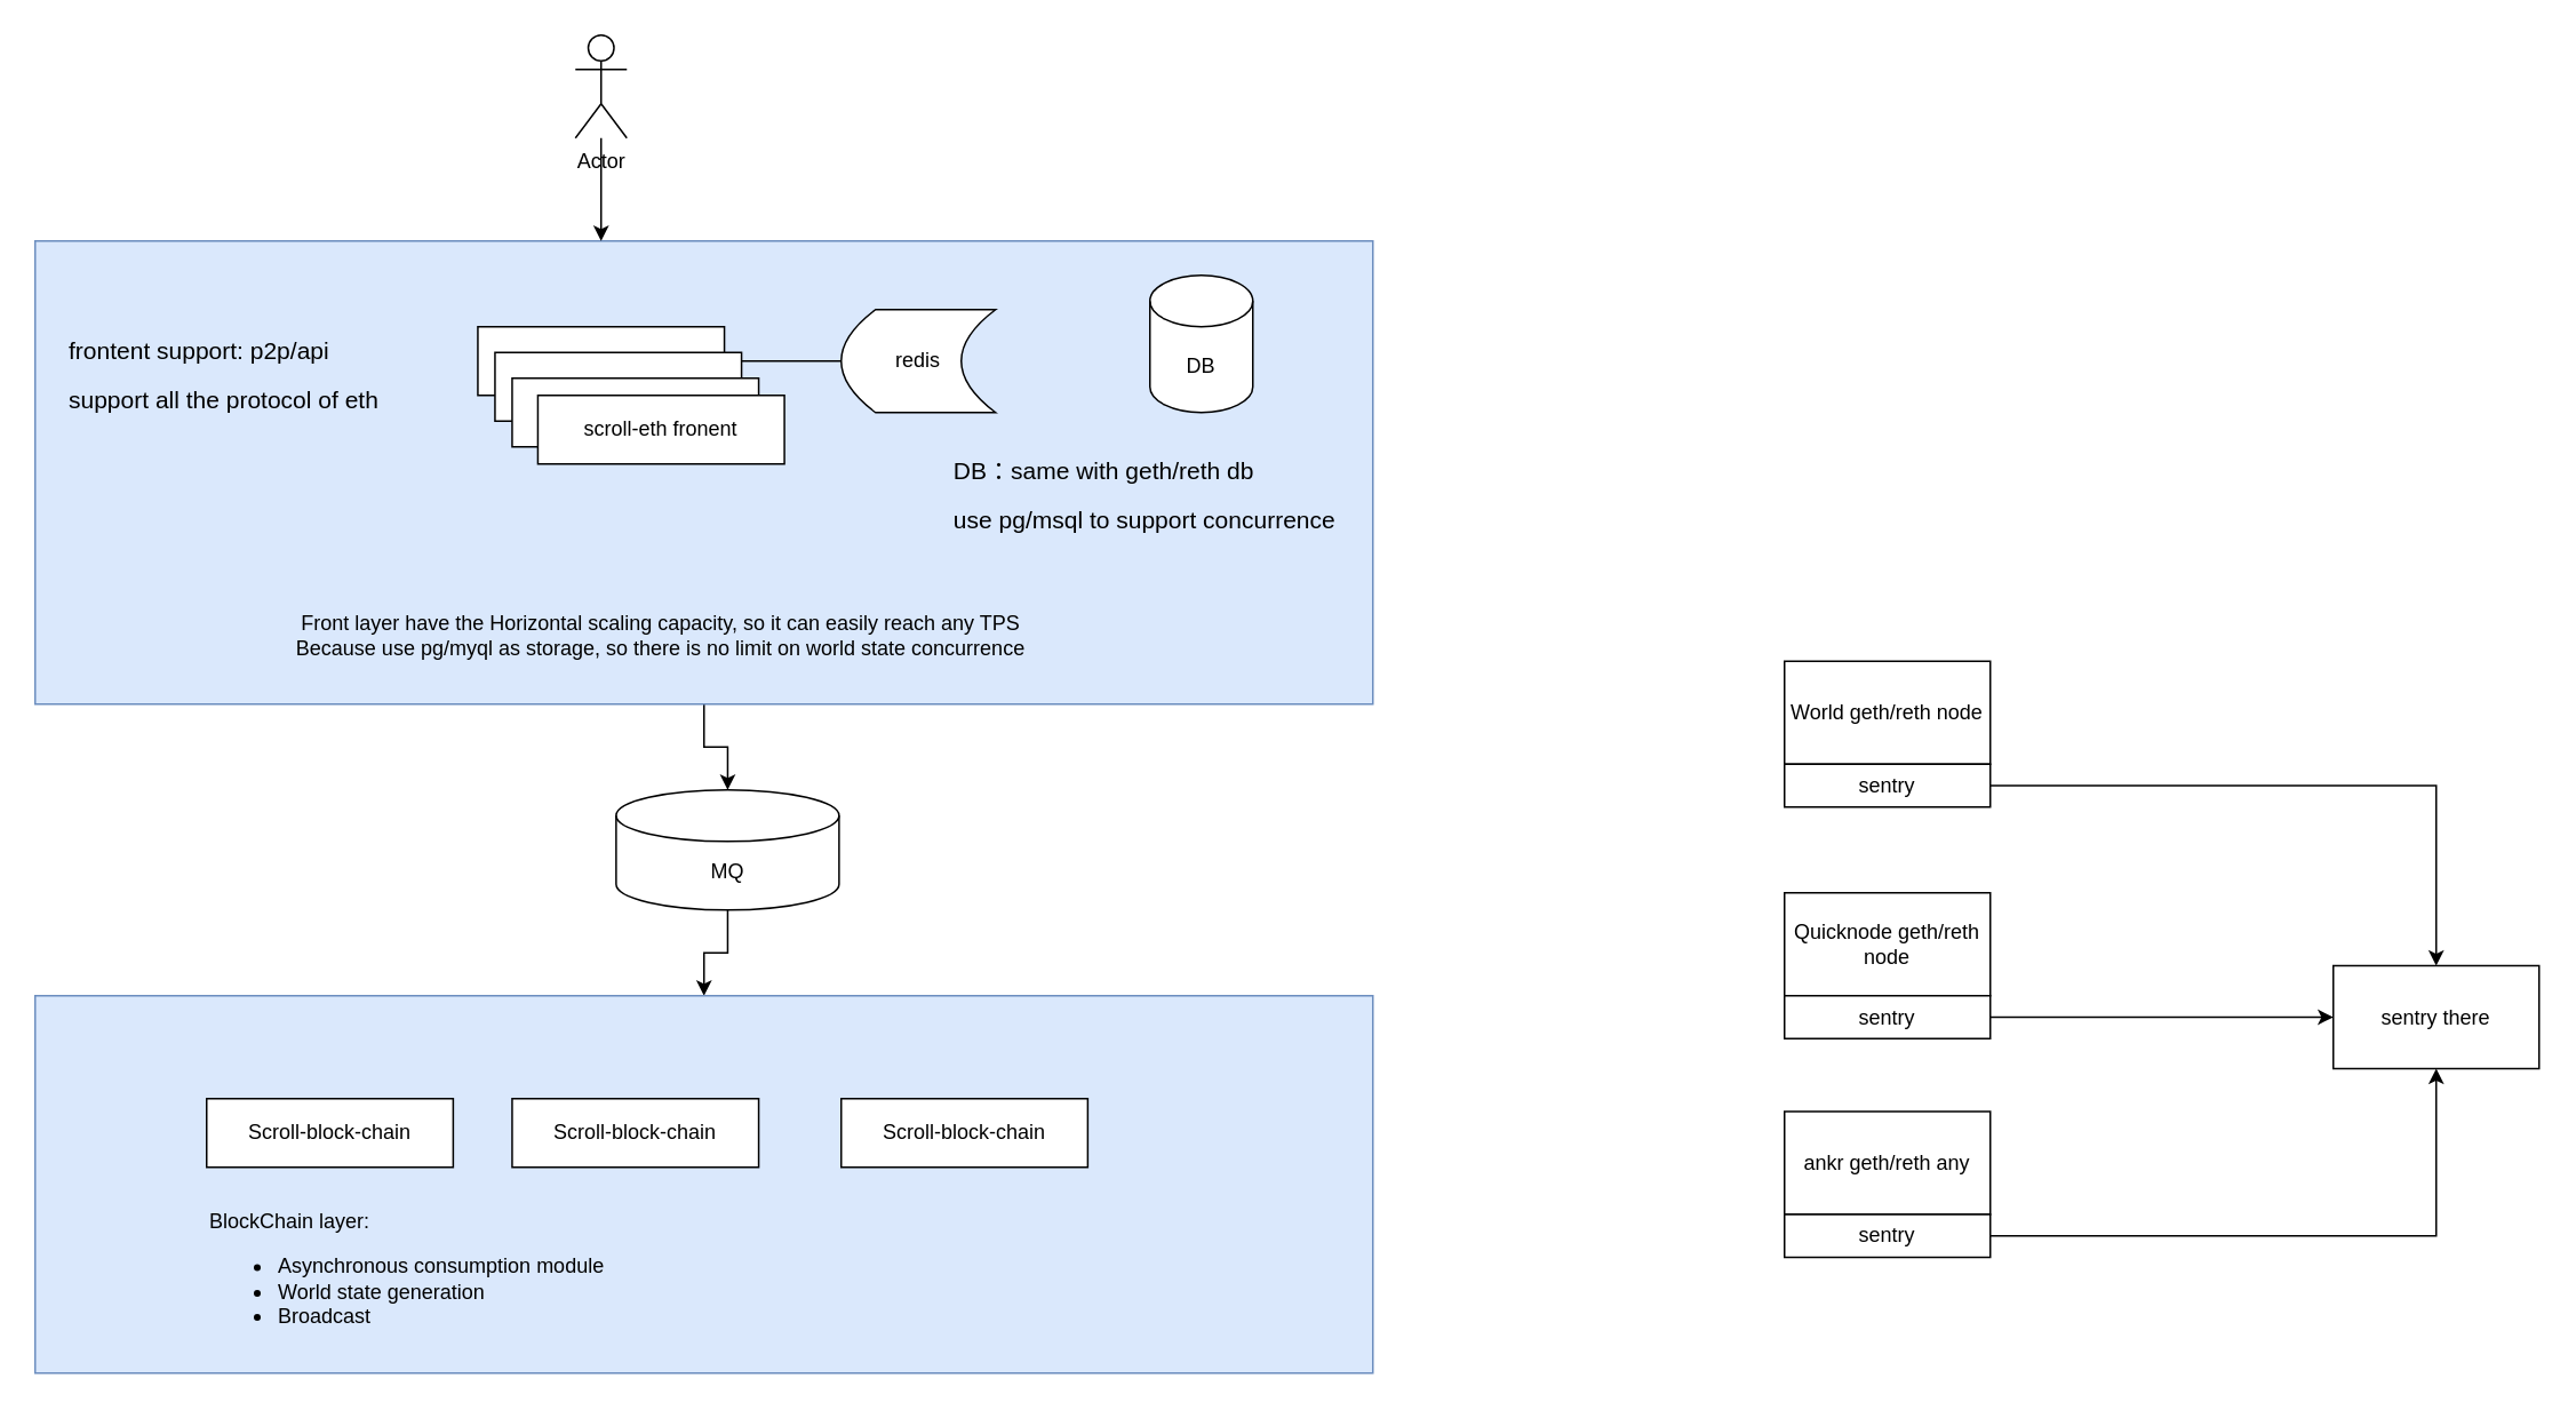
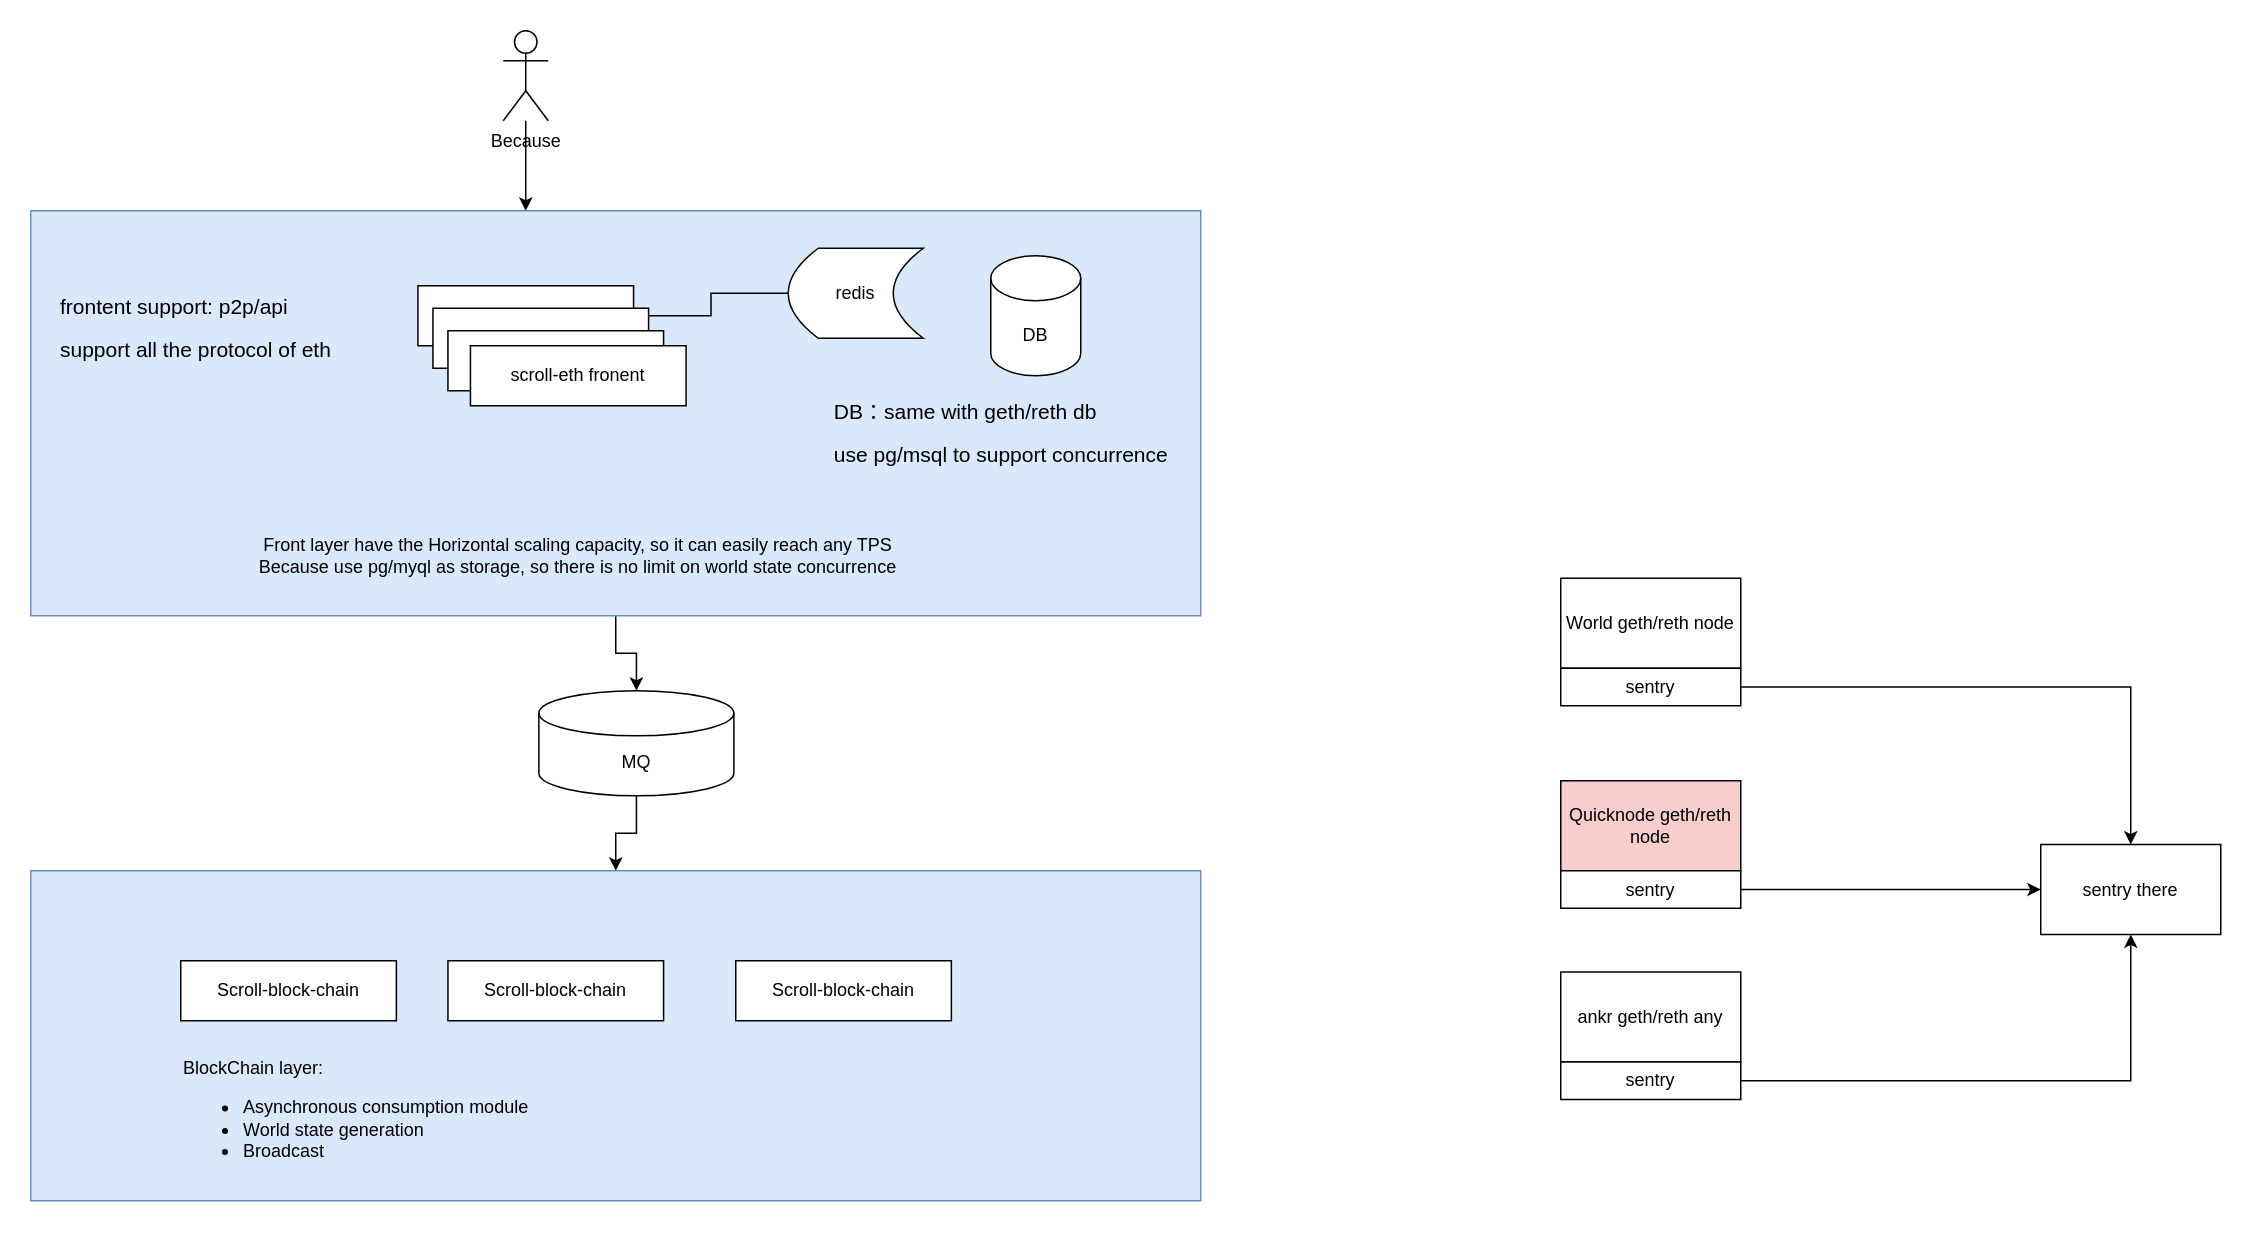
- <mxCell id="6" value="Actor" style="shape=umlActor;verticalLabelPosition=bottom;verticalAlign=top;html=1;outlineConnect=0;" parent="1" vertex="1"><mxGeometry x="335.01" y="20" width="30" height="60" as="geometry" /></mxCell>
+ <mxCell id="6" value="Because" style="shape=umlActor;verticalLabelPosition=bottom;verticalAlign=top;html=1;outlineConnect=0;" parent="1" vertex="1"><mxGeometry x="335.01" y="20" width="30" height="60" as="geometry" /></mxCell>
- <mxCell id="7" value="DB" style="shape=cylinder3;whiteSpace=wrap;html=1;boundedLbl=1;backgroundOutline=1;size=15;" parent="1" vertex="1"><mxGeometry x="670" y="160" width="60" height="80" as="geometry" /></mxCell>
+ <mxCell id="7" value="DB" style="shape=cylinder3;whiteSpace=wrap;html=1;boundedLbl=1;backgroundOutline=1;size=15;" parent="1" vertex="1"><mxGeometry x="660" y="170" width="60" height="80" as="geometry" /></mxCell>
- <mxCell id="11" value="redis" style="shape=dataStorage;whiteSpace=wrap;html=1;fixedSize=1;" parent="1" vertex="1"><mxGeometry x="490" y="180" width="90" height="60" as="geometry" /></mxCell>
+ <mxCell id="11" value="redis" style="shape=dataStorage;whiteSpace=wrap;html=1;fixedSize=1;" parent="1" vertex="1"><mxGeometry x="525" y="165" width="90" height="60" as="geometry" /></mxCell>
- <mxCell id="27" value="Quicknode geth/reth node" style="rounded=0;whiteSpace=wrap;html=1;" parent="1" vertex="1"><mxGeometry x="1040" y="520" width="120" height="60" as="geometry" /></mxCell>
+ <mxCell id="27" value="Quicknode geth/reth node" style="rounded=0;whiteSpace=wrap;html=1;fillColor=#f8cecc;" parent="1" vertex="1"><mxGeometry x="1040" y="520" width="120" height="60" as="geometry" /></mxCell>
